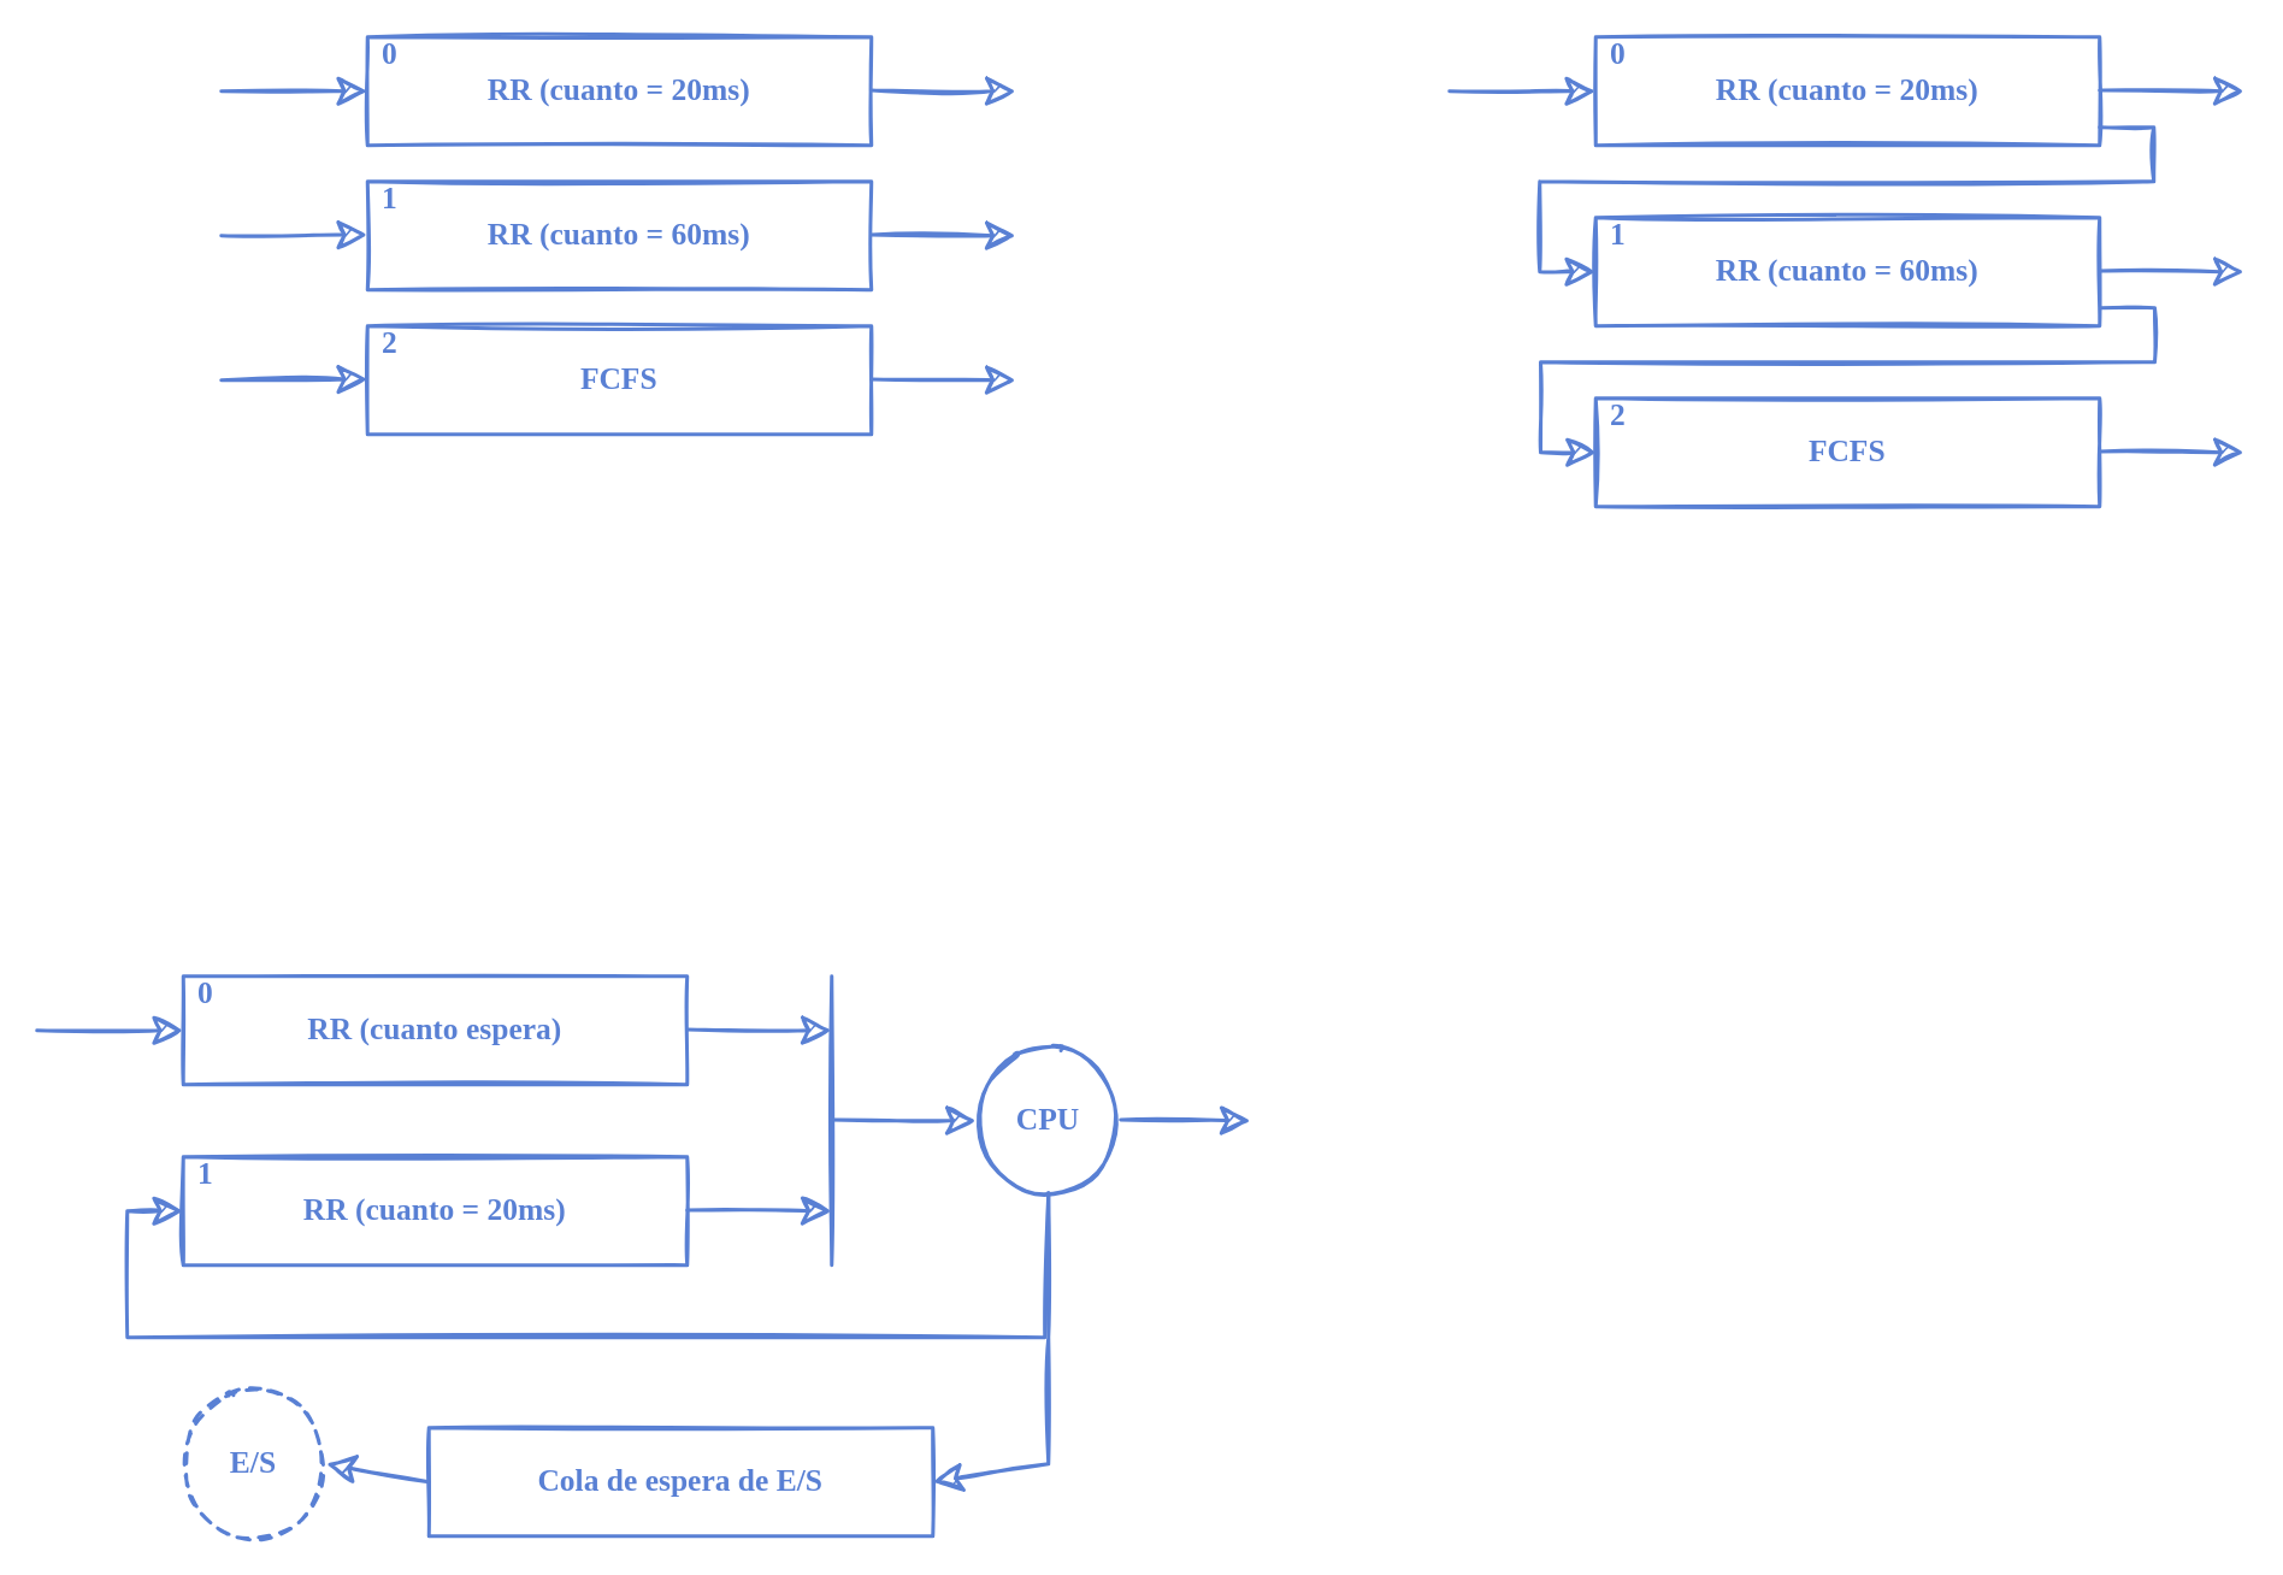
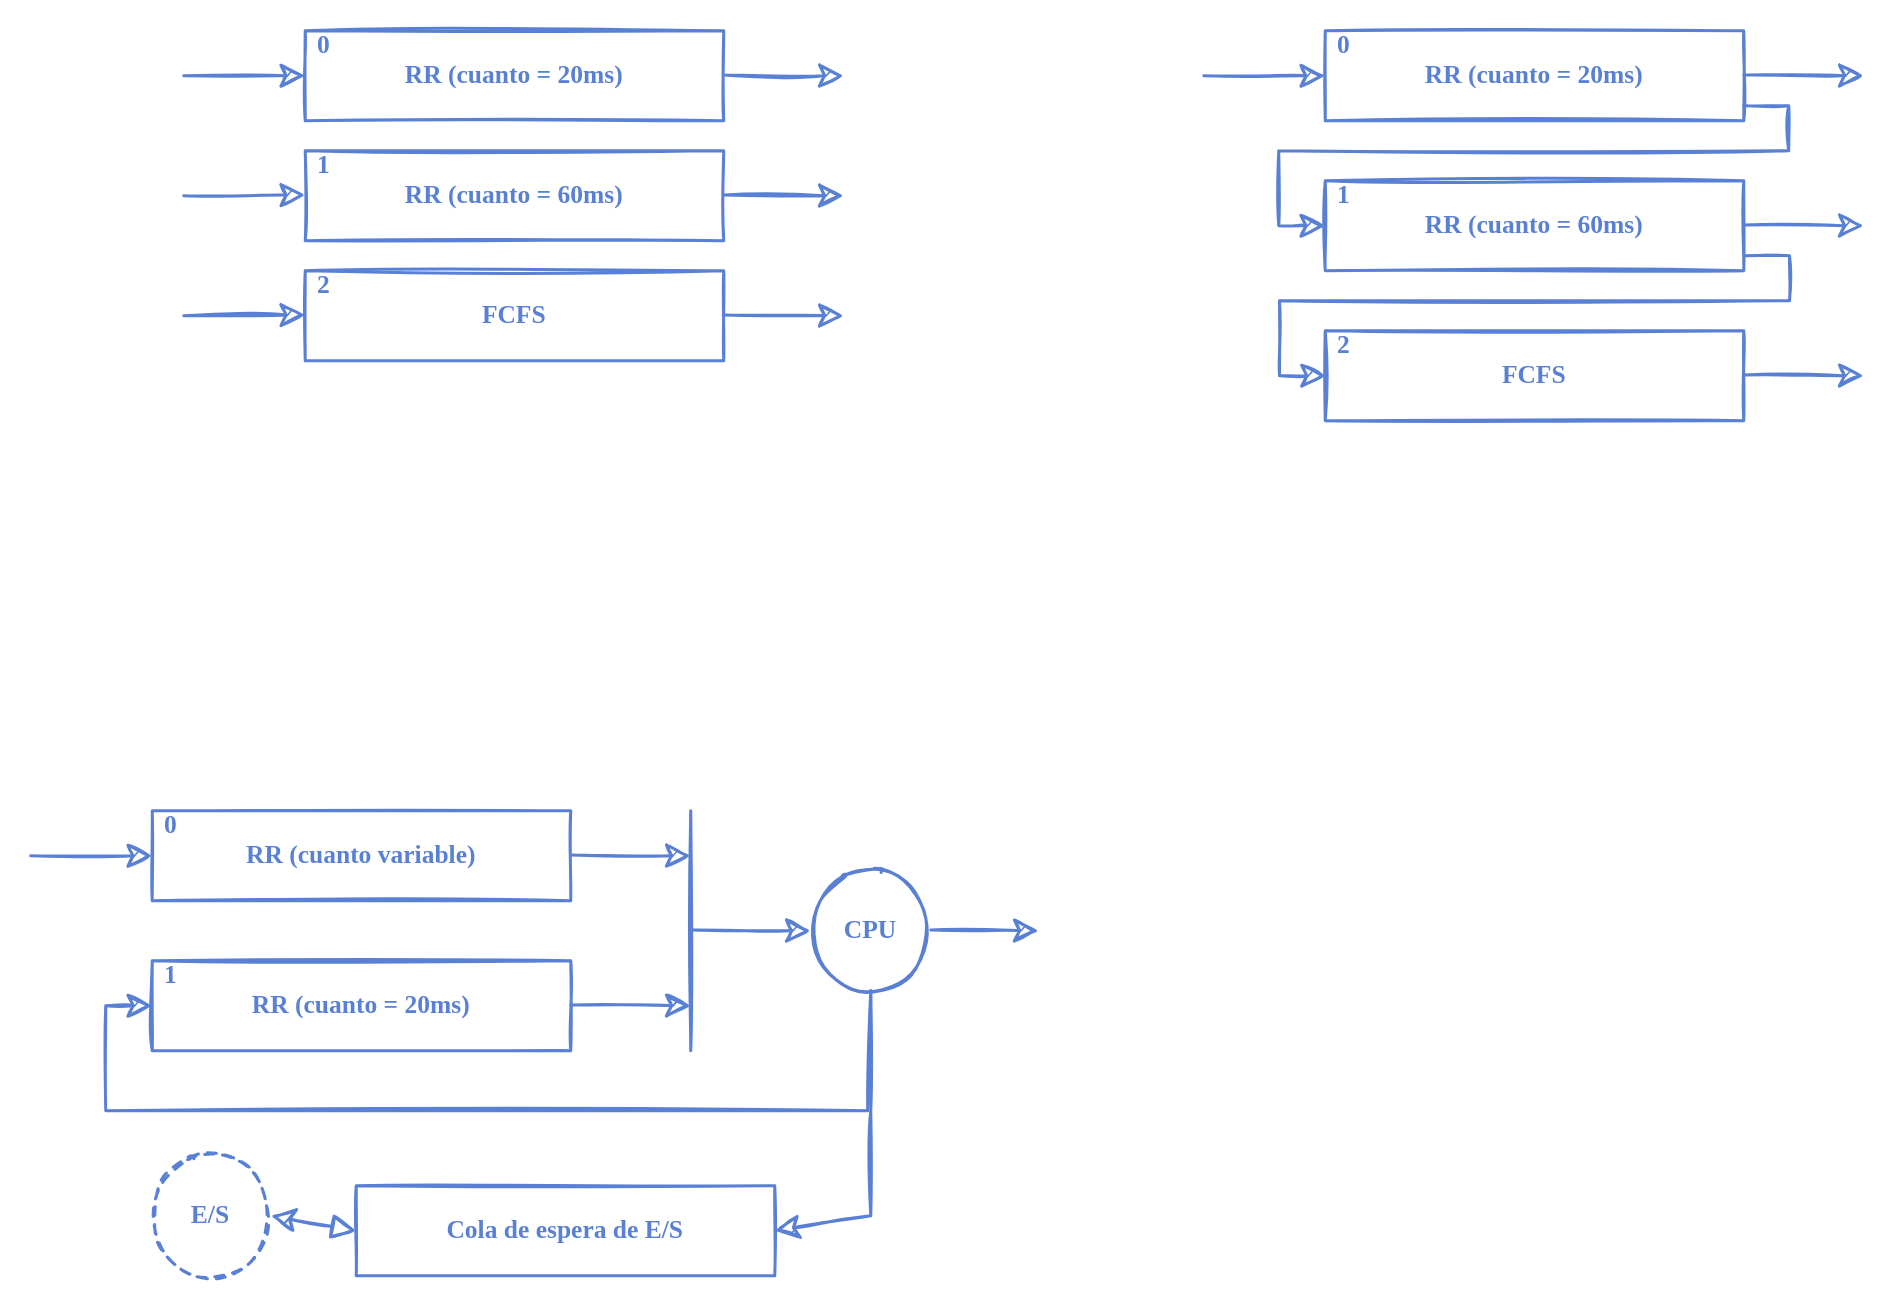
- <mxCell id="26" value="RR (cuanto espera)" style="rounded=0;whiteSpace=wrap;html=1;shadow=0;sketch=1;strokeColor=#5980D4;strokeWidth=2;fillColor=none;fontFamily=Ink Free;fontSize=17;fontColor=#5980d4;spacing=20;fontStyle=1" vertex="1" parent="1"><mxGeometry x="101" y="540" width="279" height="60" as="geometry" /></mxCell>
+ <mxCell id="26" value="RR (cuanto variable)" style="rounded=0;whiteSpace=wrap;html=1;shadow=0;sketch=1;strokeColor=#5980D4;strokeWidth=2;fillColor=none;fontFamily=Ink Free;fontSize=17;fontColor=#5980d4;spacing=20;fontStyle=1" vertex="1" parent="1"><mxGeometry x="101" y="540" width="279" height="60" as="geometry" /></mxCell>
- <mxCell id="41" value="" style="endArrow=none;html=1;strokeWidth=2;fontFamily=Ink Free;fontSize=17;fontColor=#5980d4;strokeColor=#5980D4;sketch=1;endSize=12;rounded=0;endFill=0;startSize=12;startArrow=classic;startFill=1;exitX=1;exitY=0.5;exitDx=0;exitDy=0;entryX=0;entryY=0.5;entryDx=0;entryDy=0;" edge="1" parent="1" source="40" target="28"><mxGeometry width="50" height="50" relative="1" as="geometry"><mxPoint x="183" y="840" as="sourcePoint" /><mxPoint x="210" y="850" as="targetPoint" /></mxGeometry></mxCell>
+ <mxCell id="41" value="" style="endArrow=block;html=1;strokeWidth=2;fontFamily=Ink Free;fontSize=17;fontColor=#5980d4;strokeColor=#5980D4;sketch=1;endSize=12;rounded=0;endFill=0;startSize=12;startArrow=classic;startFill=1;exitX=1;exitY=0.5;exitDx=0;exitDy=0;entryX=0;entryY=0.5;entryDx=0;entryDy=0;" edge="1" parent="1" source="40" target="28"><mxGeometry width="50" height="50" relative="1" as="geometry"><mxPoint x="183" y="840" as="sourcePoint" /><mxPoint x="210" y="850" as="targetPoint" /></mxGeometry></mxCell>
